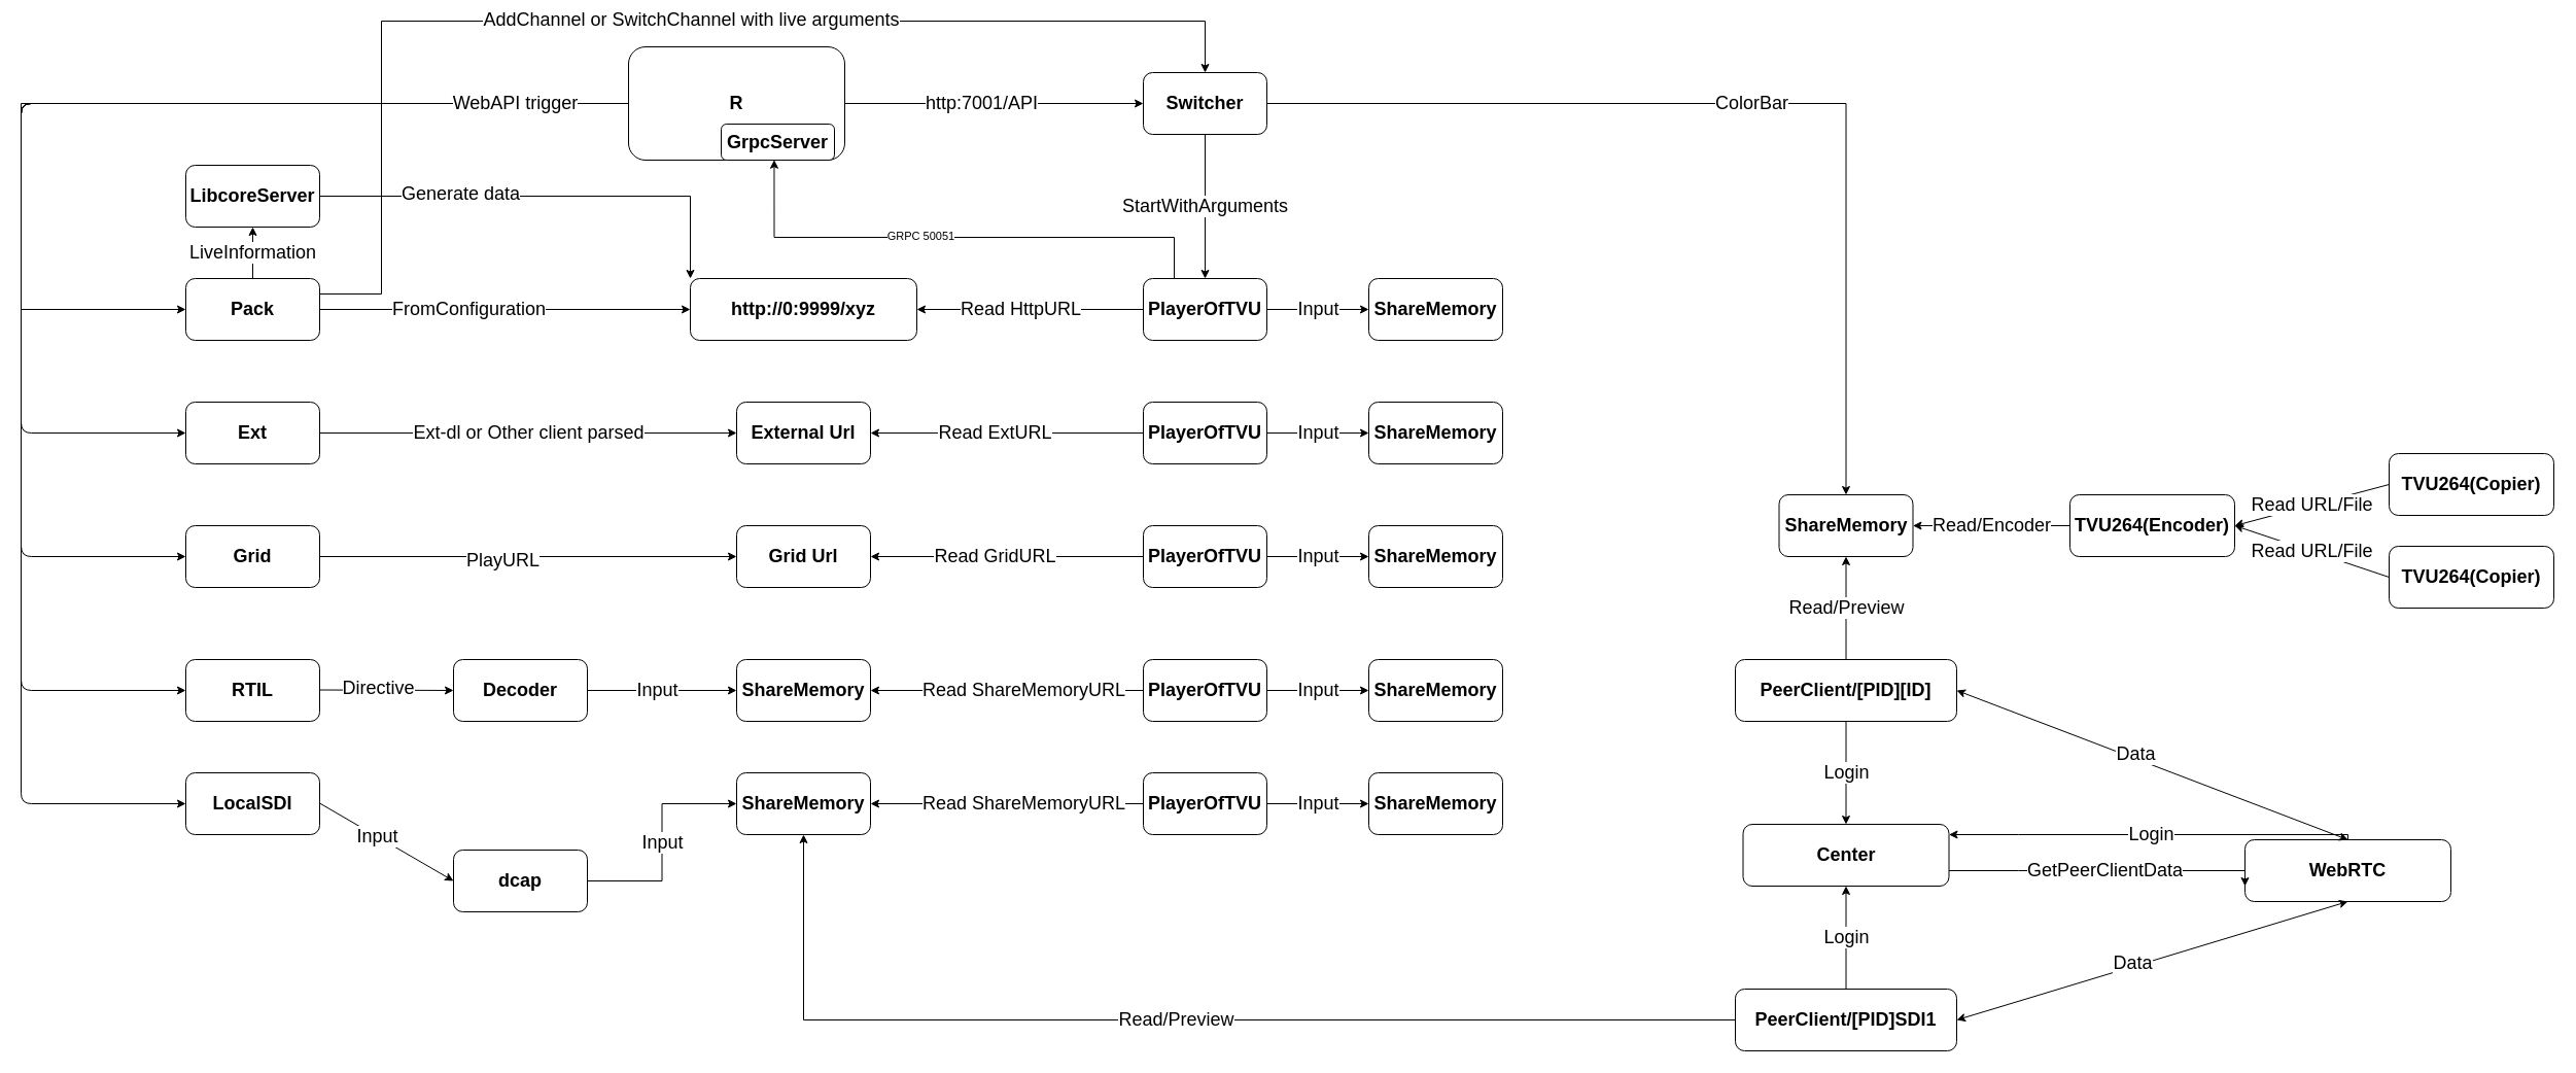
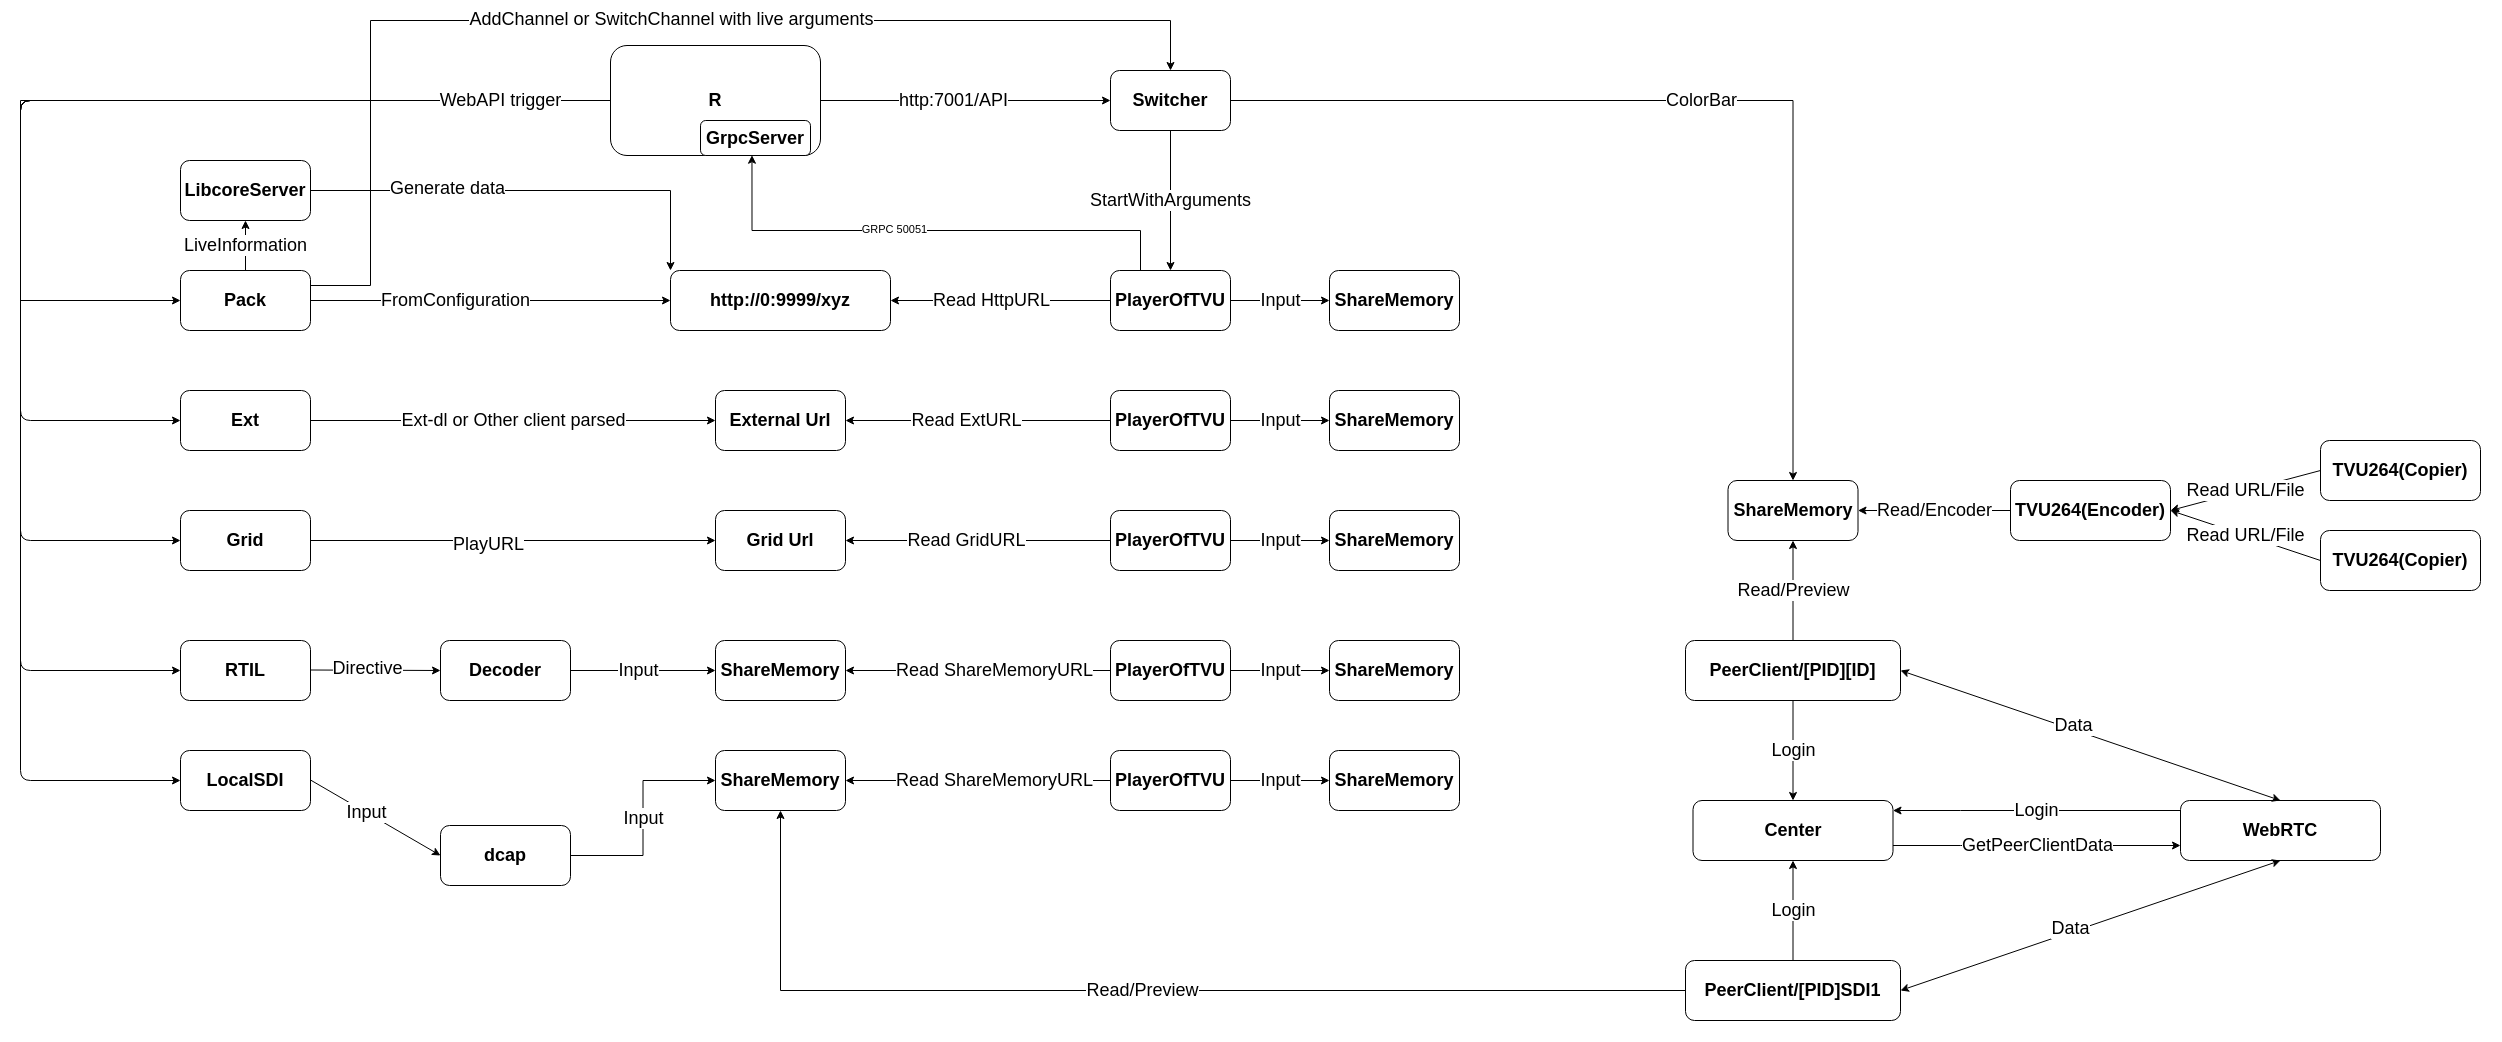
- <mxCell id="77" value="&lt;b&gt;WebRTC&lt;/b&gt;" style="rounded=1;whiteSpace=wrap;html=1;fontSize=18;" parent="1" vertex="1"><mxGeometry x="2180" y="815" width="200" height="60" as="geometry" /></mxCell>
+ <mxCell id="77" value="&lt;b&gt;WebRTC&lt;/b&gt;" style="rounded=1;whiteSpace=wrap;html=1;fontSize=18;" parent="1" vertex="1"><mxGeometry x="2180" y="800" width="200" height="60" as="geometry" /></mxCell>
